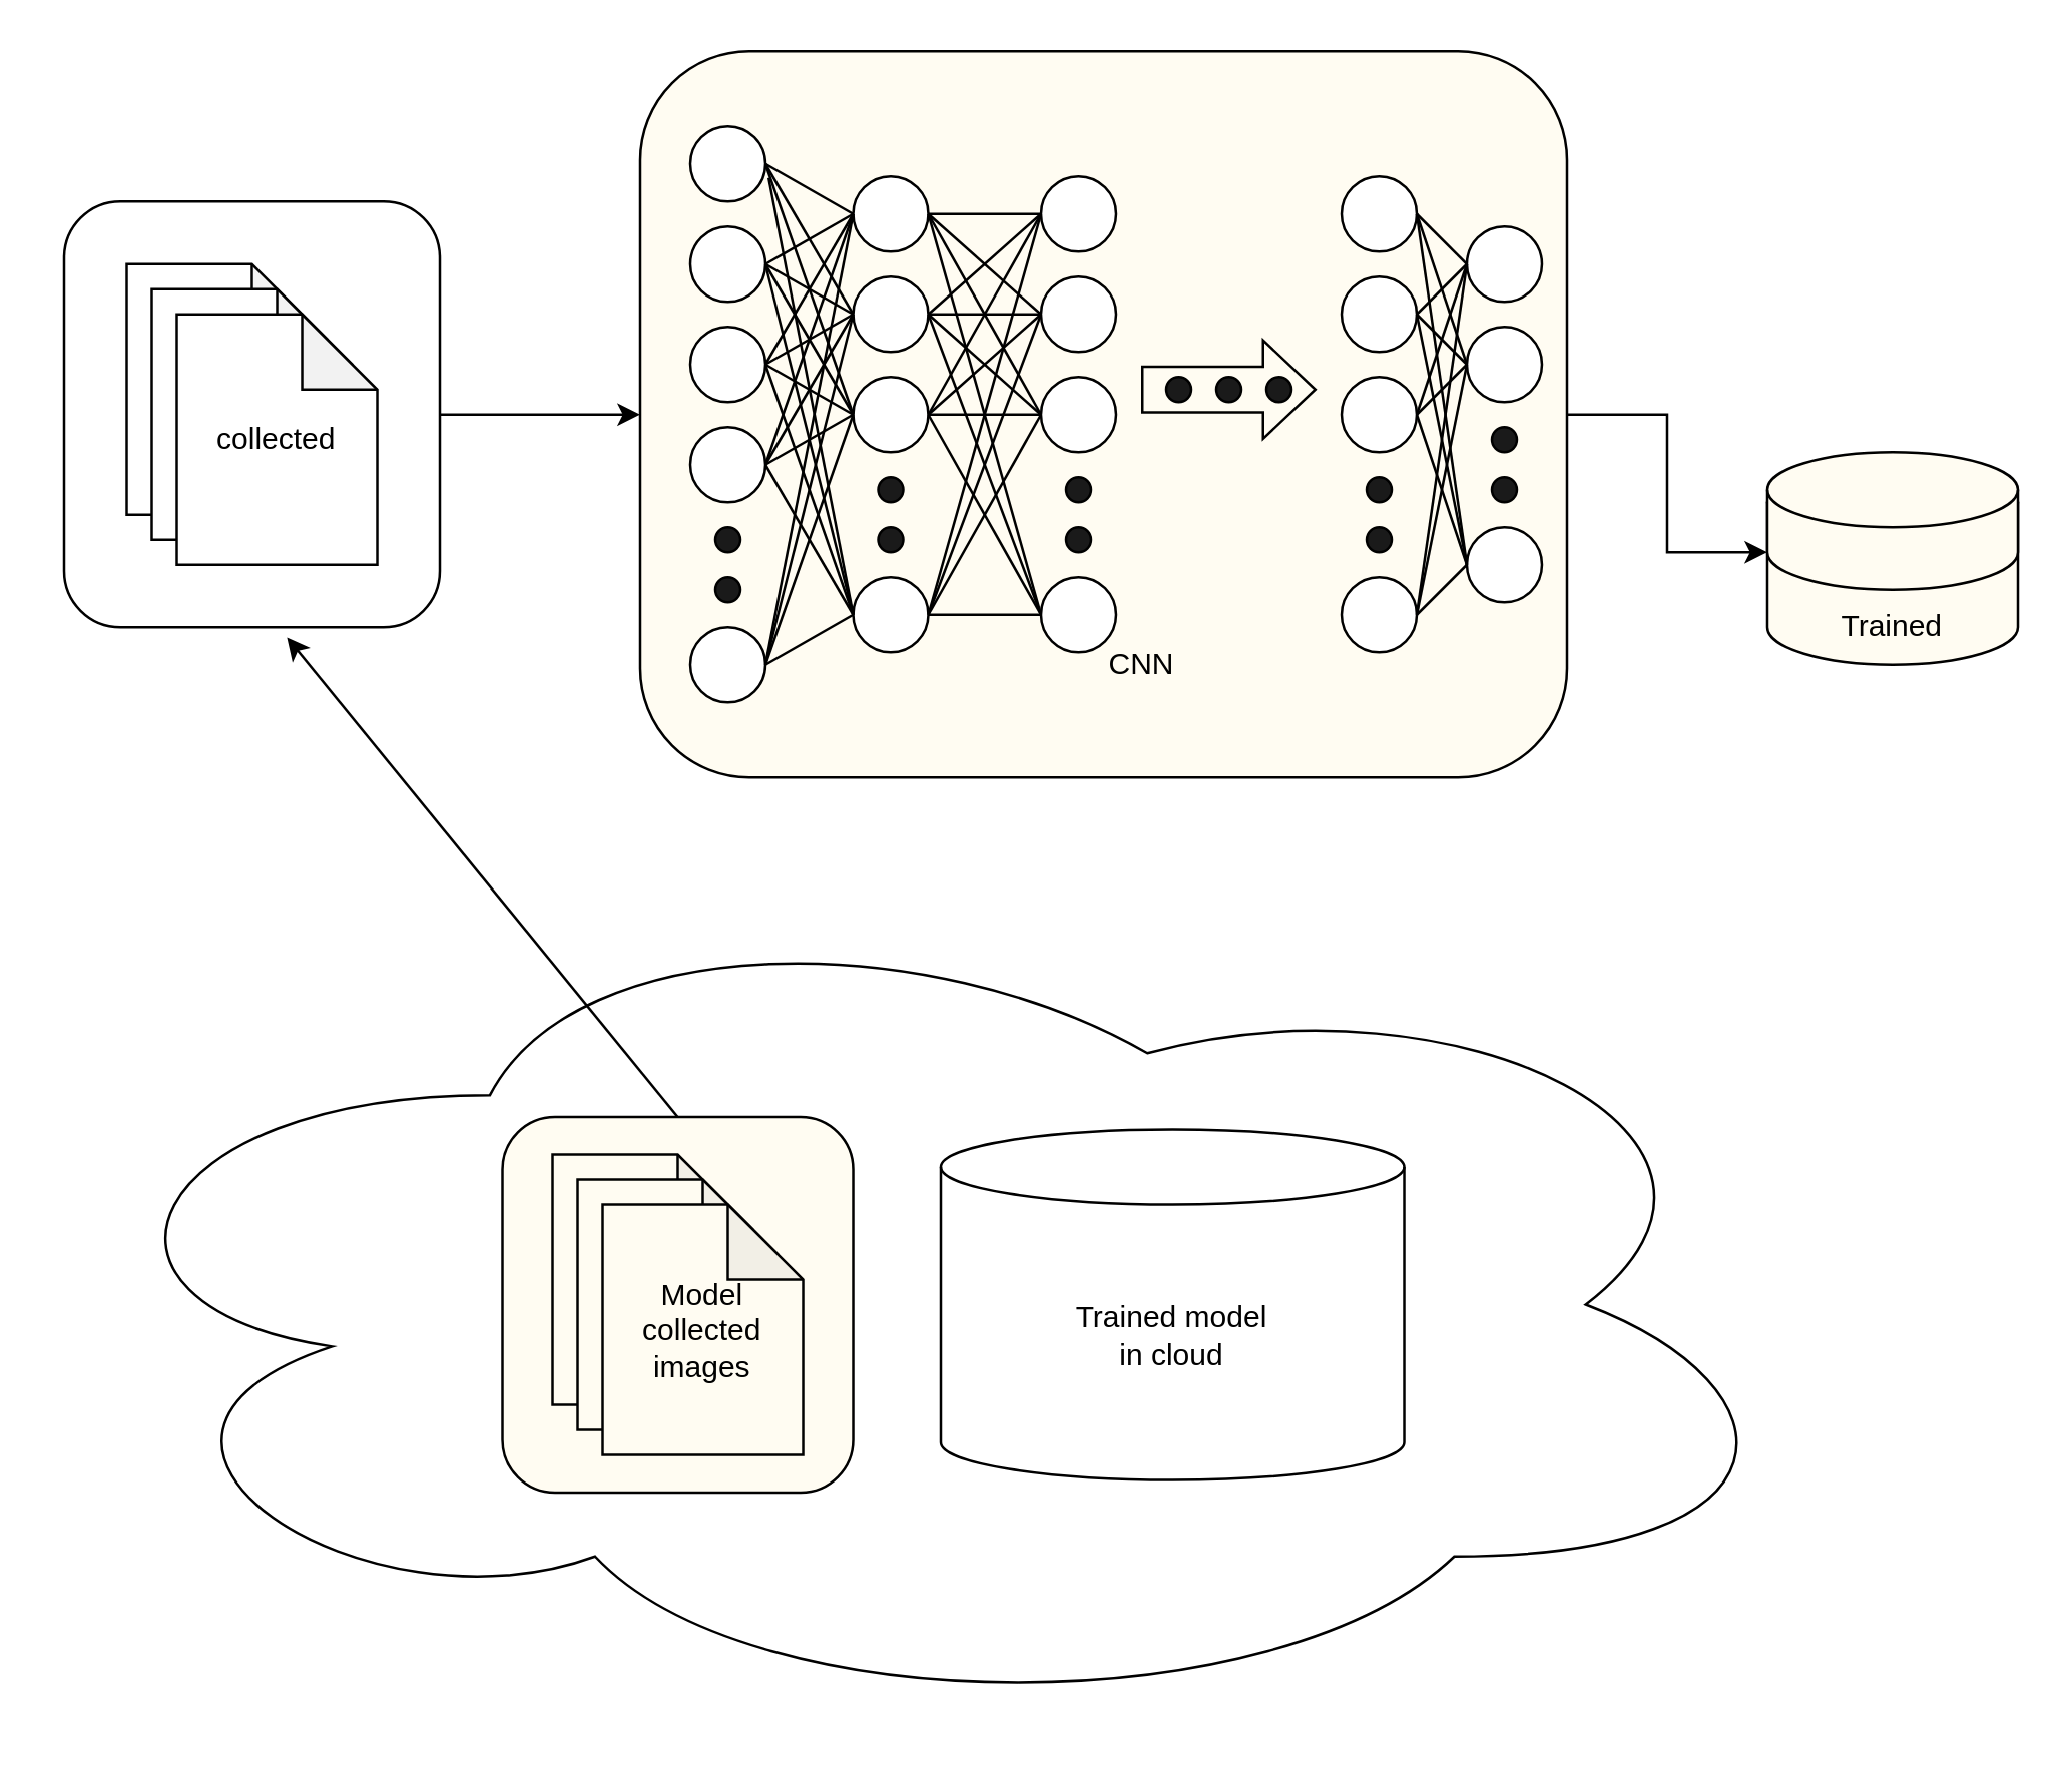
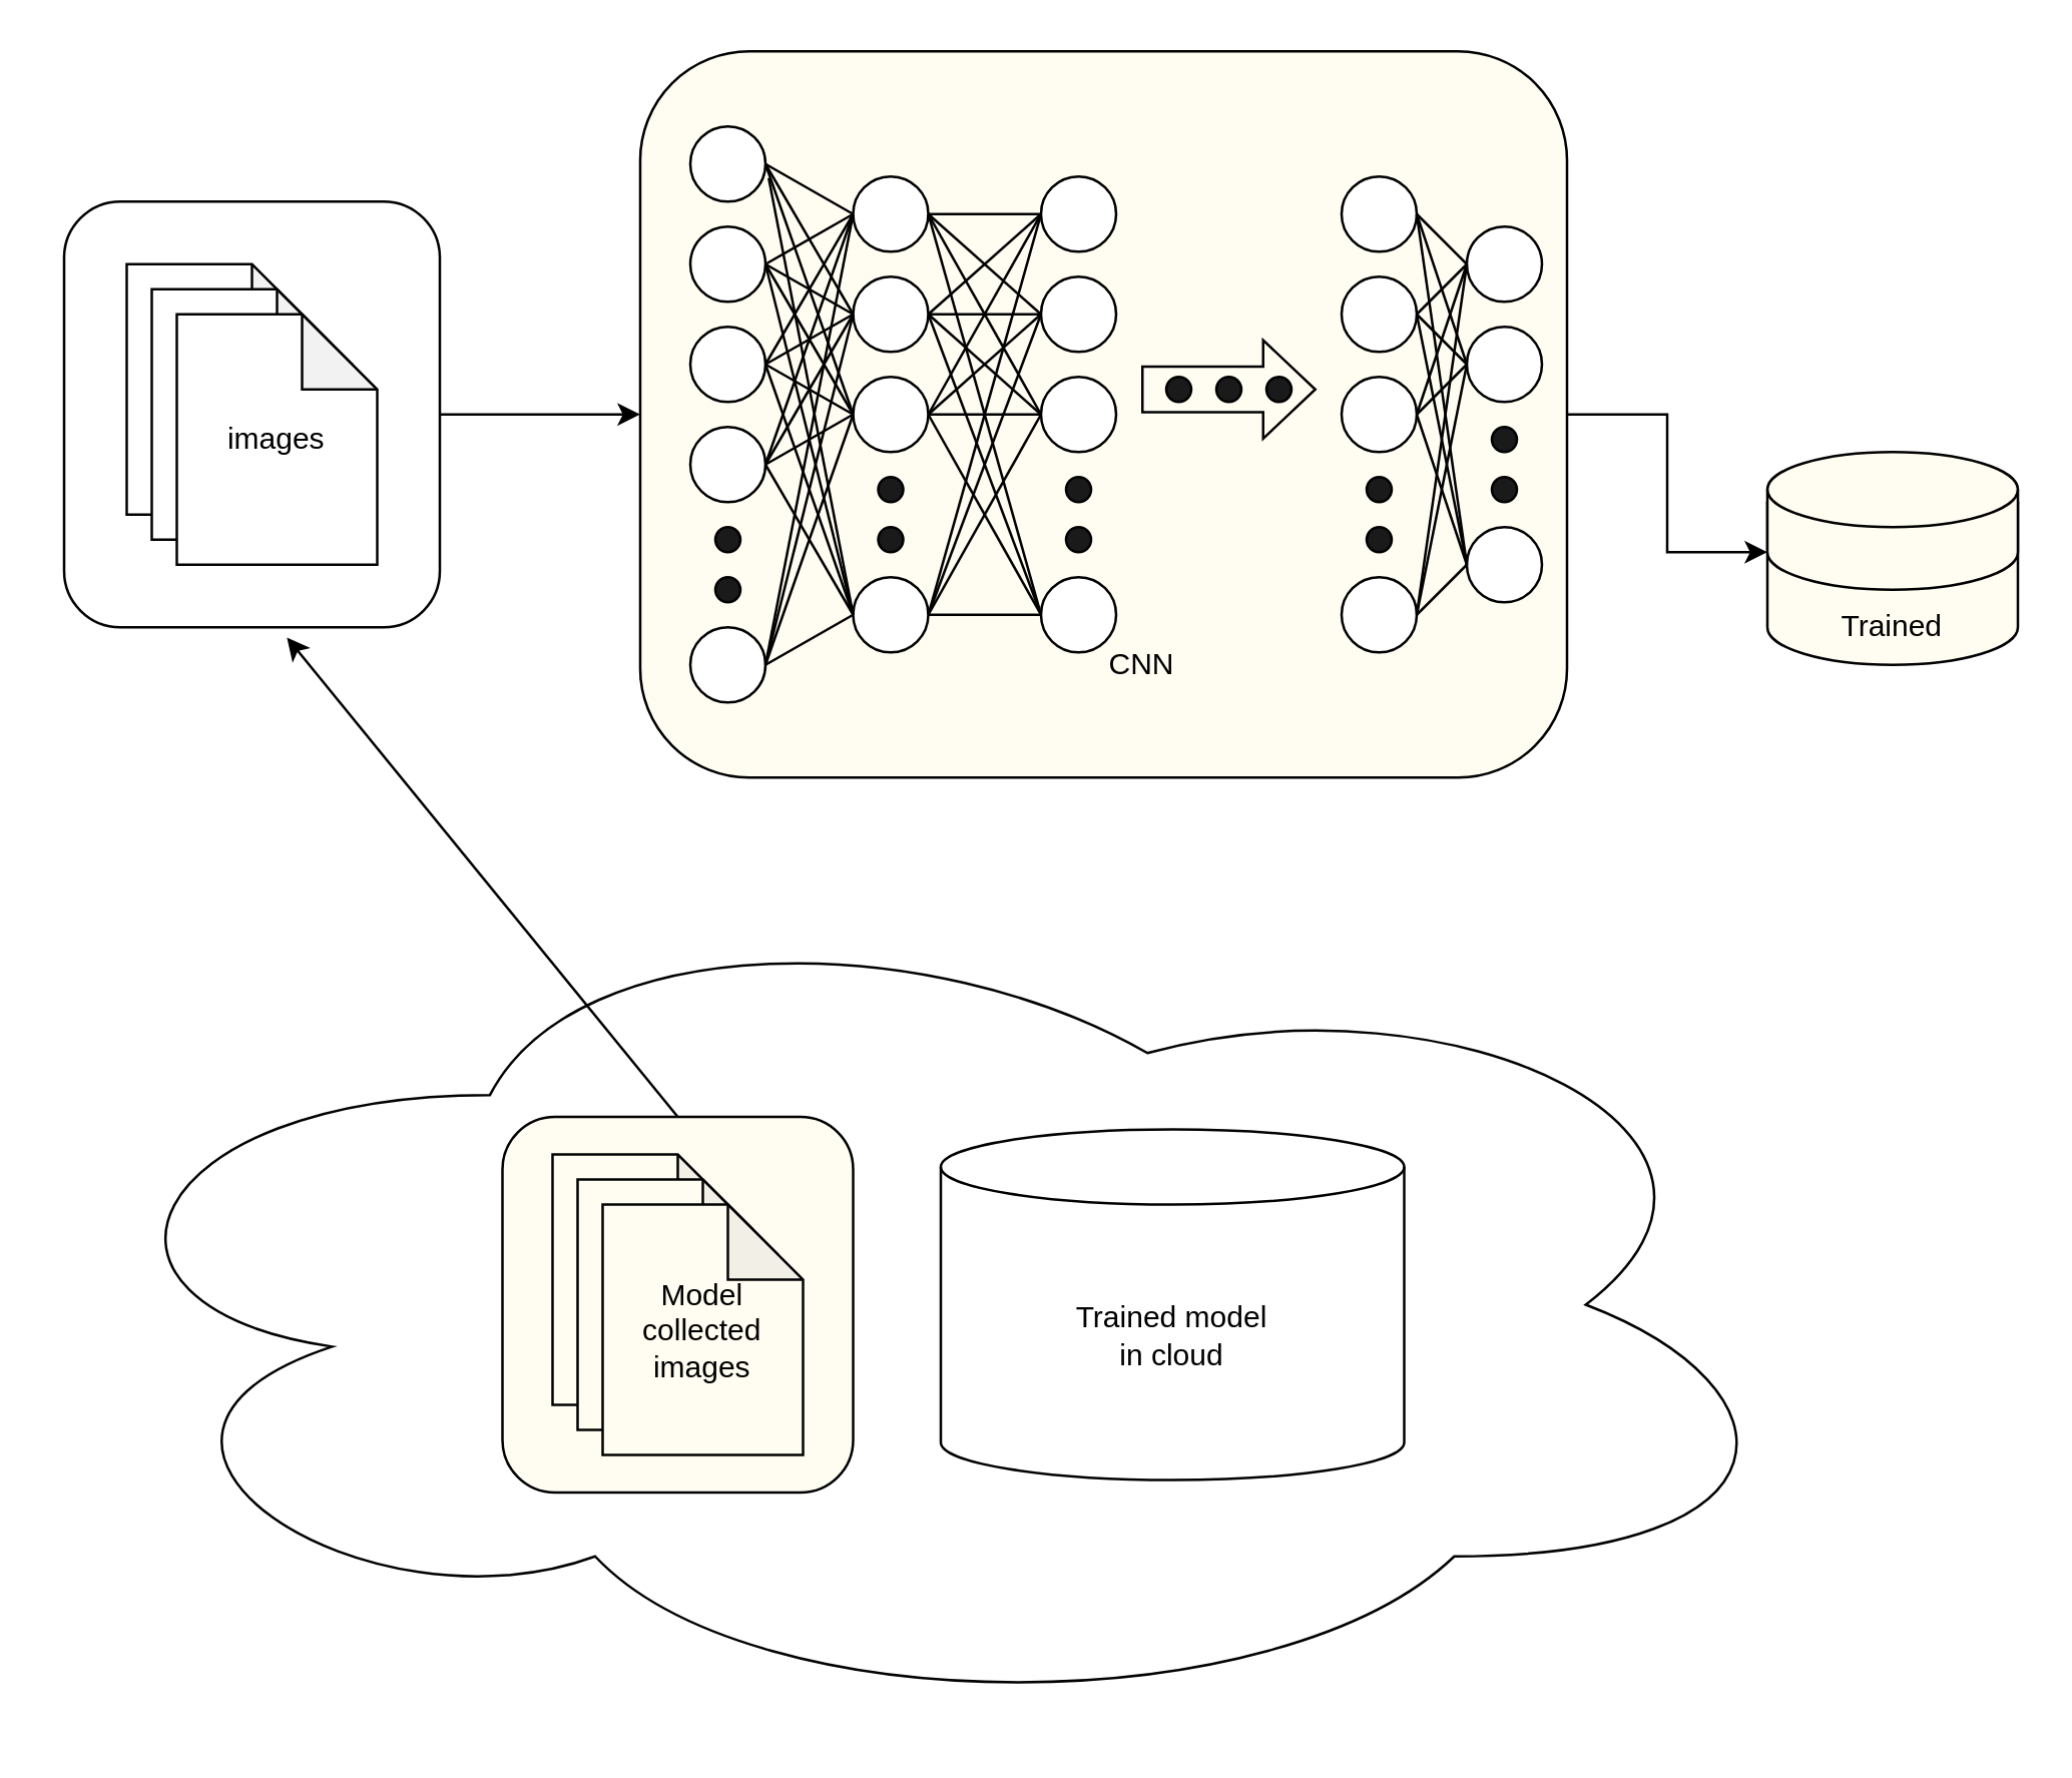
- <mxCell id="7" value="collected" style="shape=note;whiteSpace=wrap;html=1;backgroundOutline=1;darkOpacity=0.05;" vertex="1" parent="3"><mxGeometry x="45" y="45" width="80" height="100" as="geometry" /></mxCell>
+ <mxCell id="7" value="images" style="shape=note;whiteSpace=wrap;html=1;backgroundOutline=1;darkOpacity=0.05;" vertex="1" parent="3"><mxGeometry x="45" y="45" width="80" height="100" as="geometry" /></mxCell>
